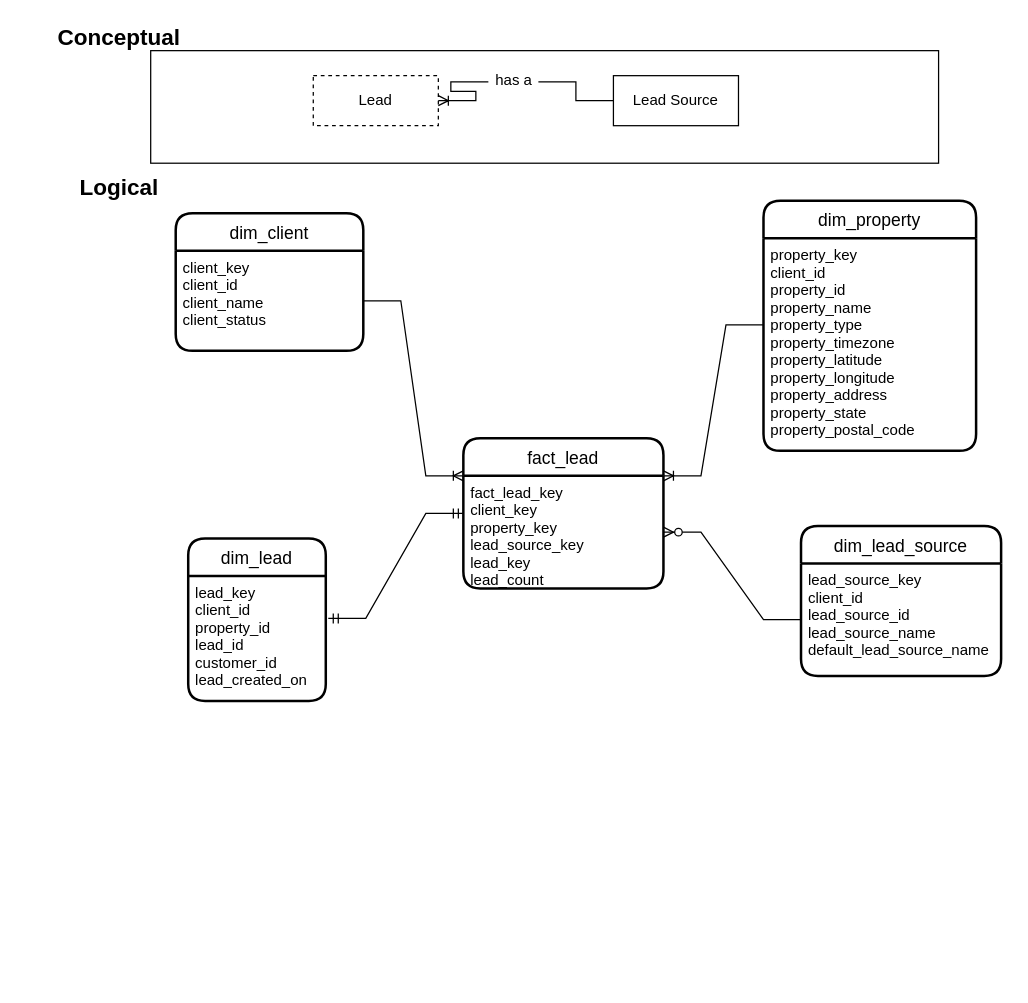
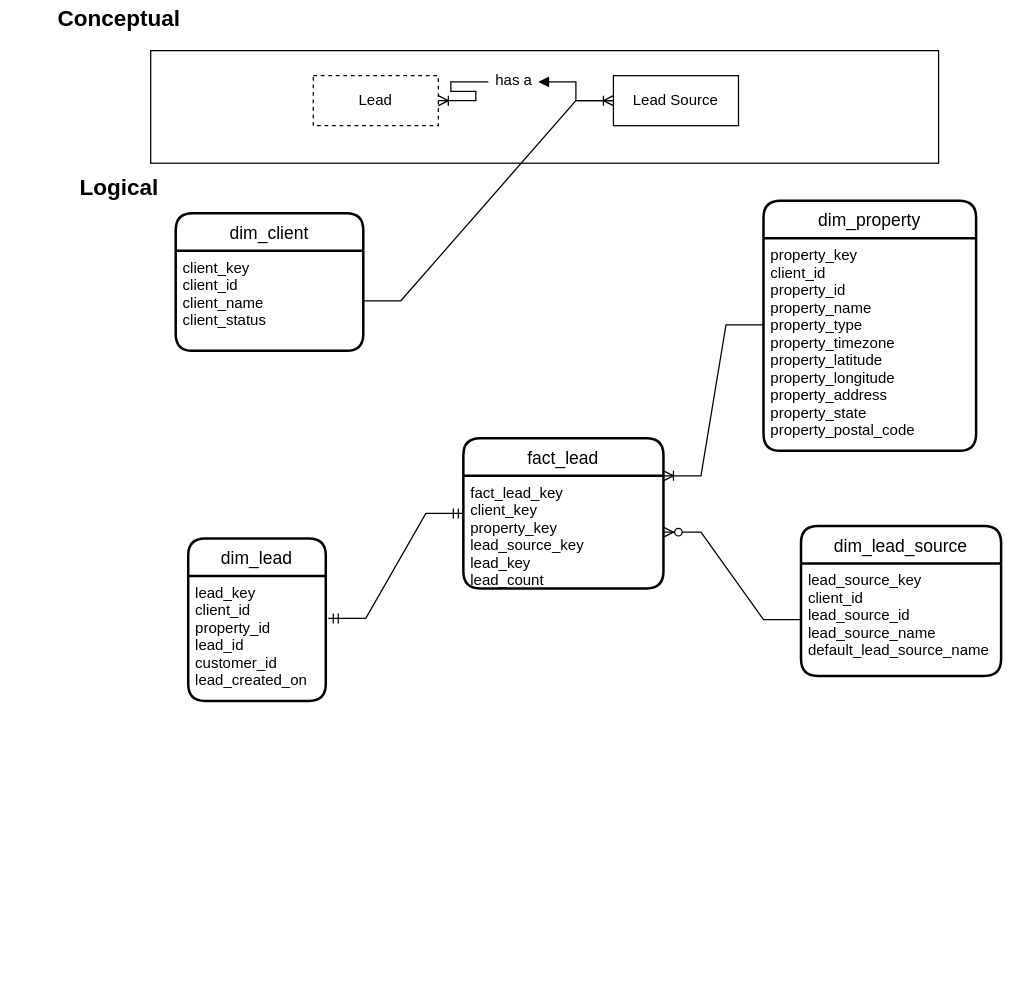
- <mxCell id="22" value="&lt;b&gt;&lt;font style=&quot;font-size: 18px;&quot;&gt;Conceptual&lt;/font&gt;&lt;/b&gt;" style="text;html=1;strokeColor=none;fillColor=none;align=center;verticalAlign=middle;whiteSpace=wrap;rounded=0;" vertex="1" parent="1"><mxGeometry x="20" y="20" width="150" height="20" as="geometry" /></mxCell>
+ <mxCell id="22" value="&lt;b&gt;&lt;font style=&quot;font-size: 18px;&quot;&gt;Conceptual&lt;/font&gt;&lt;/b&gt;" style="text;html=1;strokeColor=none;fillColor=none;align=center;verticalAlign=middle;whiteSpace=wrap;rounded=0;" vertex="1" parent="1"><mxGeometry x="20" y="5" width="150" height="20" as="geometry" /></mxCell>
- <mxCell id="21" value="" style="edgeStyle=entityRelationEdgeStyle;fontSize=12;html=1;endArrow=none;rounded=0;entryX=1;entryY=0.5;entryDx=0;entryDy=0;exitX=0;exitY=0.5;exitDx=0;exitDy=0;exitPerimeter=0;" edge="1" parent="1" source="4" target="20"><mxGeometry width="100" height="100" relative="1" as="geometry"><mxPoint x="480" y="80" as="sourcePoint" /><mxPoint x="350" y="80" as="targetPoint" /></mxGeometry></mxCell>
+ <mxCell id="21" value="" style="edgeStyle=entityRelationEdgeStyle;fontSize=12;html=1;endArrow=block;rounded=0;entryX=1;entryY=0.5;entryDx=0;entryDy=0;exitX=0;exitY=0.5;exitDx=0;exitDy=0;exitPerimeter=0;" edge="1" parent="1" source="4" target="20"><mxGeometry width="100" height="100" relative="1" as="geometry"><mxPoint x="480" y="80" as="sourcePoint" /><mxPoint x="350" y="80" as="targetPoint" /></mxGeometry></mxCell>
- <mxCell id="16" value="" style="edgeStyle=entityRelationEdgeStyle;fontSize=12;html=1;endArrow=ERoneToMany;rounded=0;entryX=0;entryY=0.25;entryDx=0;entryDy=0;exitX=1;exitY=0.5;exitDx=0;exitDy=0;" edge="1" parent="1" source="14" target="8"><mxGeometry width="100" height="100" relative="1" as="geometry"><mxPoint x="340" y="280" as="sourcePoint" /><mxPoint x="360" y="370" as="targetPoint" /></mxGeometry></mxCell>
+ <mxCell id="16" value="" style="edgeStyle=entityRelationEdgeStyle;fontSize=12;html=1;endArrow=ERoneToMany;rounded=0;exitX=1;exitY=0.5;exitDx=0;exitDy=0;" edge="1" parent="1" source="14" target="4"><mxGeometry width="100" height="100" relative="1" as="geometry"><mxPoint x="340" y="280" as="sourcePoint" /><mxPoint x="360" y="370" as="targetPoint" /></mxGeometry></mxCell>
